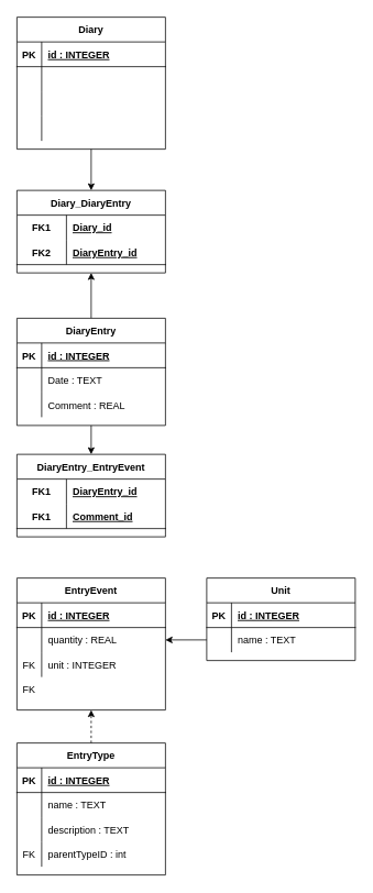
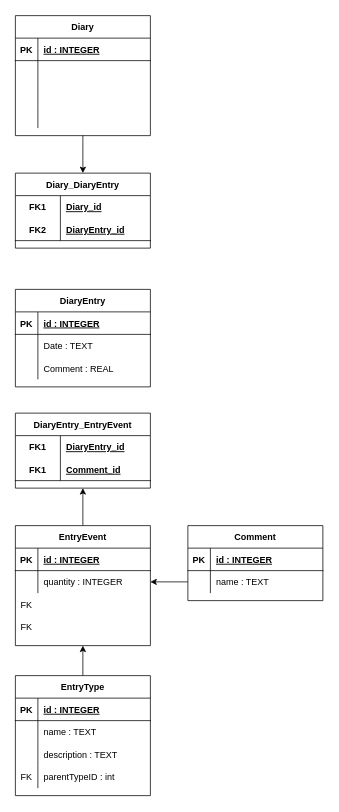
- <mxCell id="16" style="edgeStyle=orthogonalEdgeStyle;rounded=0;orthogonalLoop=1;jettySize=auto;html=1;exitX=0.5;exitY=0;exitDx=0;exitDy=0;entryX=0.5;entryY=1;entryDx=0;entryDy=0;" parent="1" source="18" target="63" edge="1"><mxGeometry relative="1" as="geometry" /></mxCell>
- <mxCell id="17" style="edgeStyle=orthogonalEdgeStyle;rounded=0;orthogonalLoop=1;jettySize=auto;html=1;exitX=0.5;exitY=1;exitDx=0;exitDy=0;entryX=0.5;entryY=0;entryDx=0;entryDy=0;" edge="1" parent="1" source="18" target="70"><mxGeometry relative="1" as="geometry" /></mxCell>
+ <mxCell id="28" style="edgeStyle=orthogonalEdgeStyle;rounded=0;orthogonalLoop=1;jettySize=auto;html=1;exitX=0.5;exitY=0;exitDx=0;exitDy=0;entryX=0.5;entryY=1;entryDx=0;entryDy=0;" edge="1" parent="1" source="29" target="70"><mxGeometry relative="1" as="geometry" /></mxCell>
- <mxCell id="55" value="Unit" style="shape=table;startSize=30;container=1;collapsible=1;childLayout=tableLayout;fixedRows=1;rowLines=0;fontStyle=1;align=center;resizeLast=1;" parent="1" vertex="1"><mxGeometry x="250" y="700" width="180" height="100" as="geometry" /></mxCell>
+ <mxCell id="55" value="Comment" style="shape=table;startSize=30;container=1;collapsible=1;childLayout=tableLayout;fixedRows=1;rowLines=0;fontStyle=1;align=center;resizeLast=1;" parent="1" vertex="1"><mxGeometry x="250" y="700" width="180" height="100" as="geometry" /></mxCell>
- <mxCell id="35" value="quantity : REAL" style="shape=partialRectangle;connectable=0;fillColor=none;top=0;left=0;bottom=0;right=0;align=left;spacingLeft=6;overflow=hidden;" parent="33" vertex="1"><mxGeometry x="30" width="150" height="30" as="geometry" /></mxCell>
+ <mxCell id="35" value="quantity : INTEGER" style="shape=partialRectangle;connectable=0;fillColor=none;top=0;left=0;bottom=0;right=0;align=left;spacingLeft=6;overflow=hidden;" parent="33" vertex="1"><mxGeometry x="30" width="150" height="30" as="geometry" /></mxCell>
- <mxCell id="38" value="unit : INTEGER" style="shape=partialRectangle;connectable=0;fillColor=none;top=0;left=0;bottom=0;right=0;align=left;spacingLeft=6;overflow=hidden;" parent="36" vertex="1"><mxGeometry x="30" width="150" height="30" as="geometry" /></mxCell>
- <mxCell id="41" style="edgeStyle=orthogonalEdgeStyle;rounded=0;orthogonalLoop=1;jettySize=auto;html=1;exitX=0.5;exitY=0;exitDx=0;exitDy=0;entryX=0.5;entryY=1;entryDx=0;entryDy=0;dashed=1;" parent="1" source="42" target="29" edge="1"><mxGeometry relative="1" as="geometry" /></mxCell>
+ <mxCell id="41" style="edgeStyle=orthogonalEdgeStyle;rounded=0;orthogonalLoop=1;jettySize=auto;html=1;exitX=0.5;exitY=0;exitDx=0;exitDy=0;entryX=0.5;entryY=1;entryDx=0;entryDy=0;" parent="1" source="42" target="29" edge="1"><mxGeometry relative="1" as="geometry" /></mxCell>
